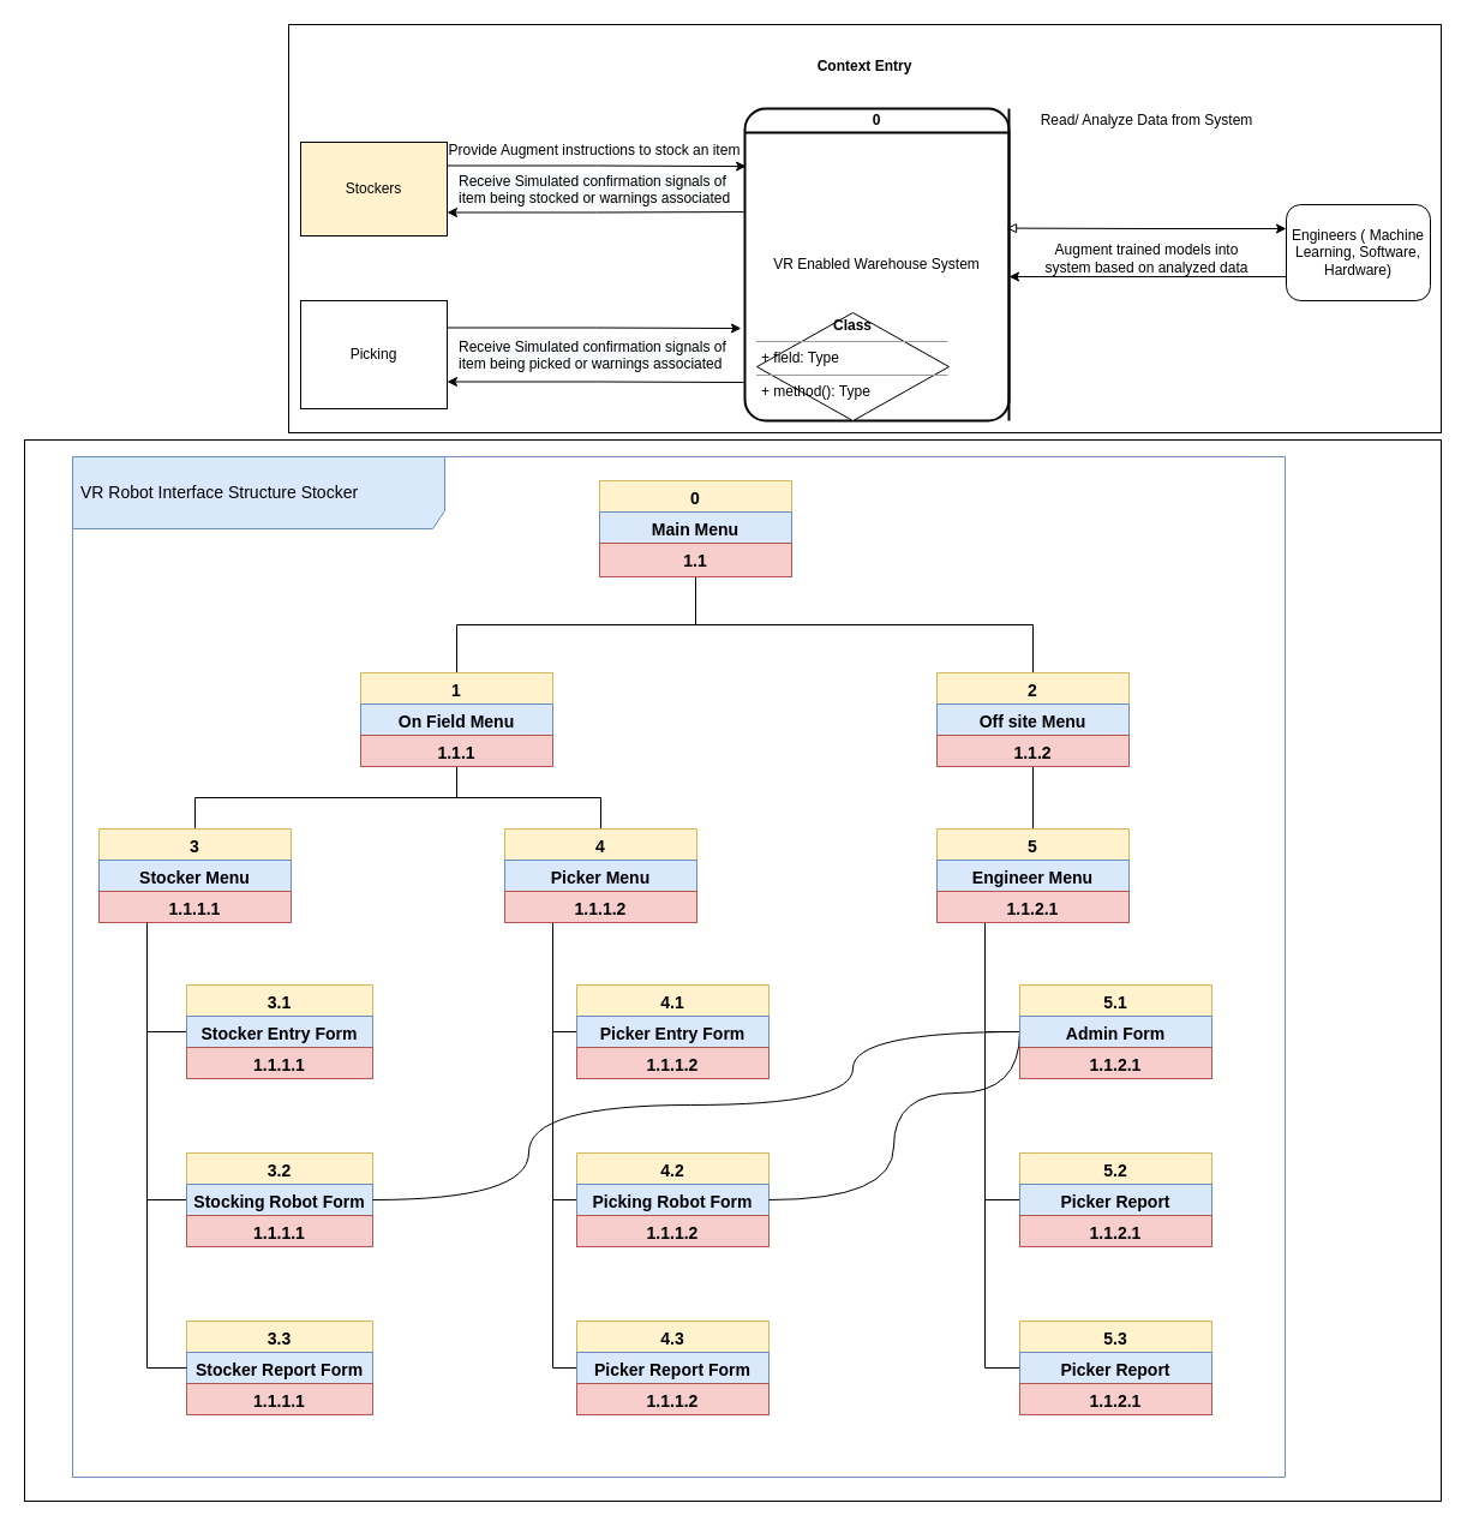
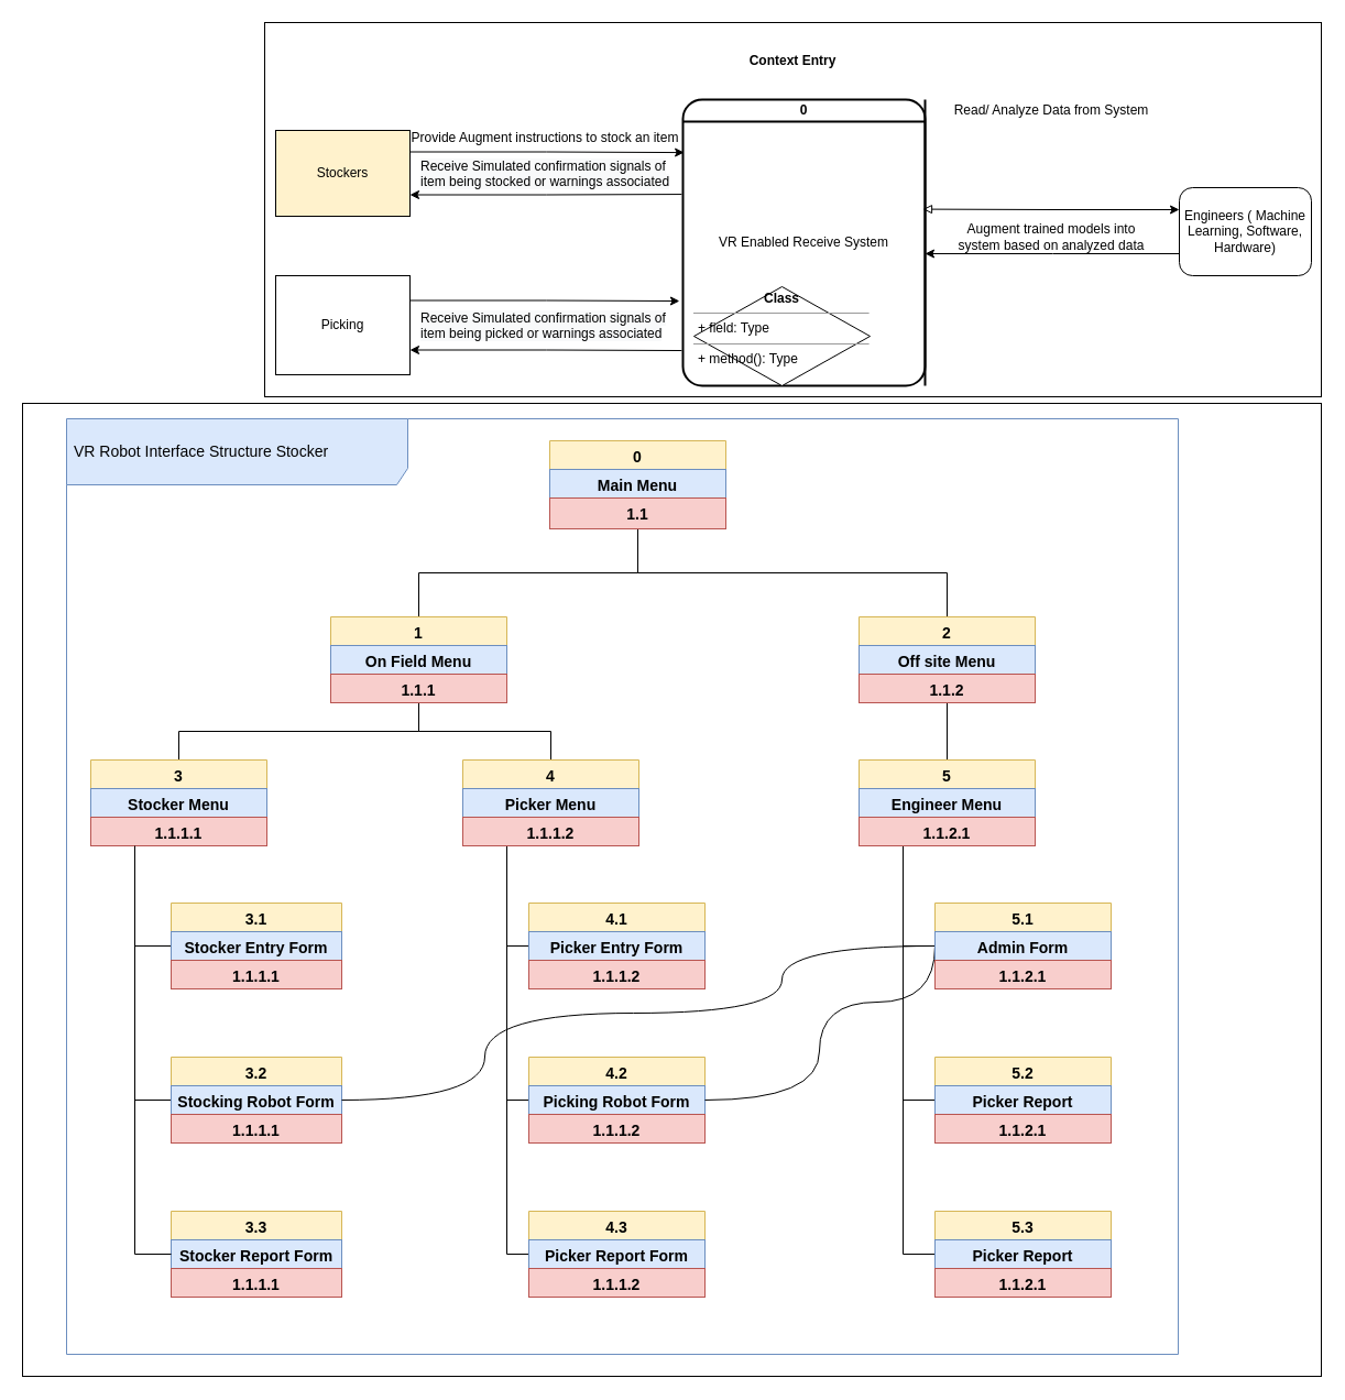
- <mxCell id="4" value="VR Enabled Warehouse System" style="shape=internalStorage;whiteSpace=wrap;html=1;dx=220;dy=20;rounded=1;arcSize=8;strokeWidth=2;" parent="1" vertex="1"><mxGeometry x="620" y="90" width="220" height="260" as="geometry" /></mxCell>
+ <mxCell id="4" value="VR Enabled Receive System" style="shape=internalStorage;whiteSpace=wrap;html=1;dx=220;dy=20;rounded=1;arcSize=8;strokeWidth=2;" parent="1" vertex="1"><mxGeometry x="620" y="90" width="220" height="260" as="geometry" /></mxCell>
